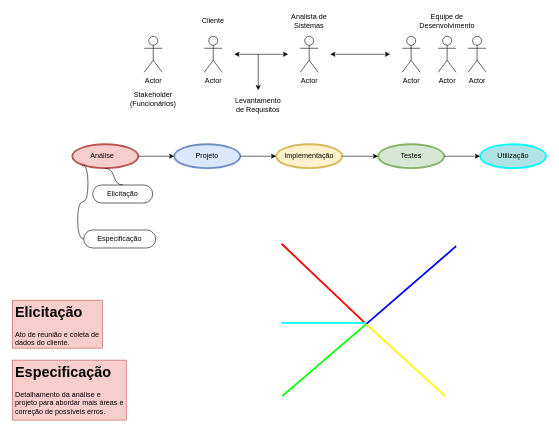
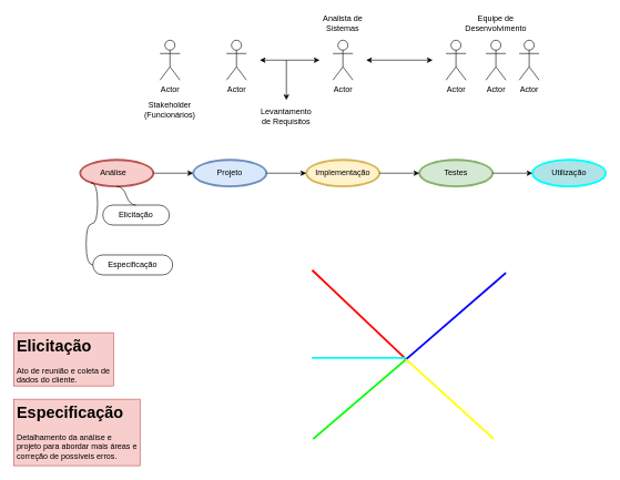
- <mxCell id="3" value="Cliente" style="text;html=1;strokeColor=none;fillColor=none;align=center;verticalAlign=middle;whiteSpace=wrap;rounded=0;" vertex="1" parent="1"><mxGeometry x="325" y="20" width="60" height="30" as="geometry" /></mxCell>
